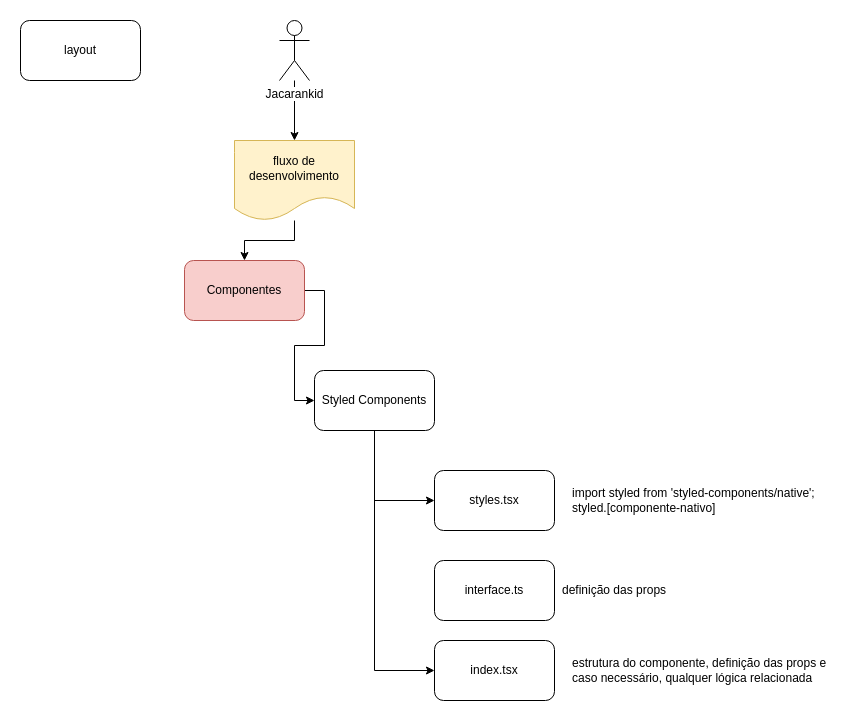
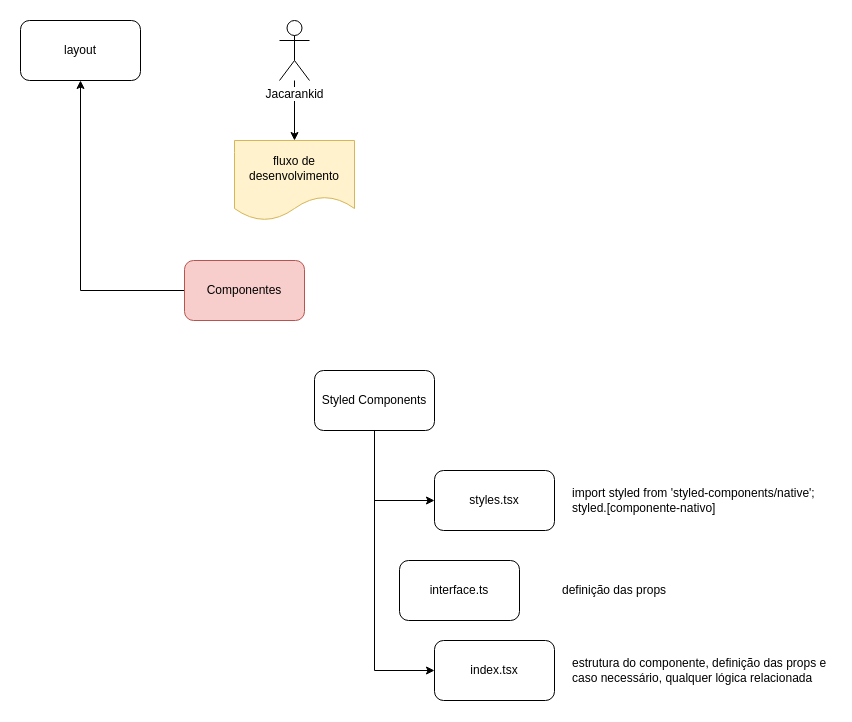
- <mxCell id="13" style="edgeStyle=orthogonalEdgeStyle;rounded=0;orthogonalLoop=1;jettySize=auto;html=1;" edge="1" parent="1" source="14" target="3"><mxGeometry relative="1" as="geometry" /></mxCell>
- <mxCell id="2" style="edgeStyle=orthogonalEdgeStyle;rounded=0;orthogonalLoop=1;jettySize=auto;html=1;entryX=0;entryY=0.5;entryDx=0;entryDy=0;" edge="1" parent="1" source="3" target="6"><mxGeometry relative="1" as="geometry" /></mxCell>
+ <mxCell id="2" style="edgeStyle=orthogonalEdgeStyle;rounded=0;orthogonalLoop=1;jettySize=auto;html=1;" edge="1" parent="1" source="3" target="12"><mxGeometry relative="1" as="geometry" /></mxCell>
- <mxCell id="9" value="interface.ts" style="rounded=1;whiteSpace=wrap;html=1;" vertex="1" parent="1"><mxGeometry x="434" y="560" width="120" height="60" as="geometry" /></mxCell>
+ <mxCell id="9" value="interface.ts" style="rounded=1;whiteSpace=wrap;html=1;" vertex="1" parent="1"><mxGeometry x="399" y="560" width="120" height="60" as="geometry" /></mxCell>
